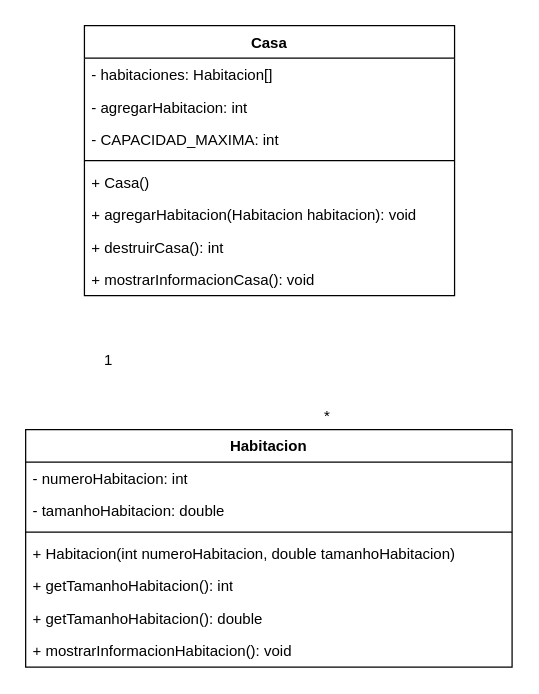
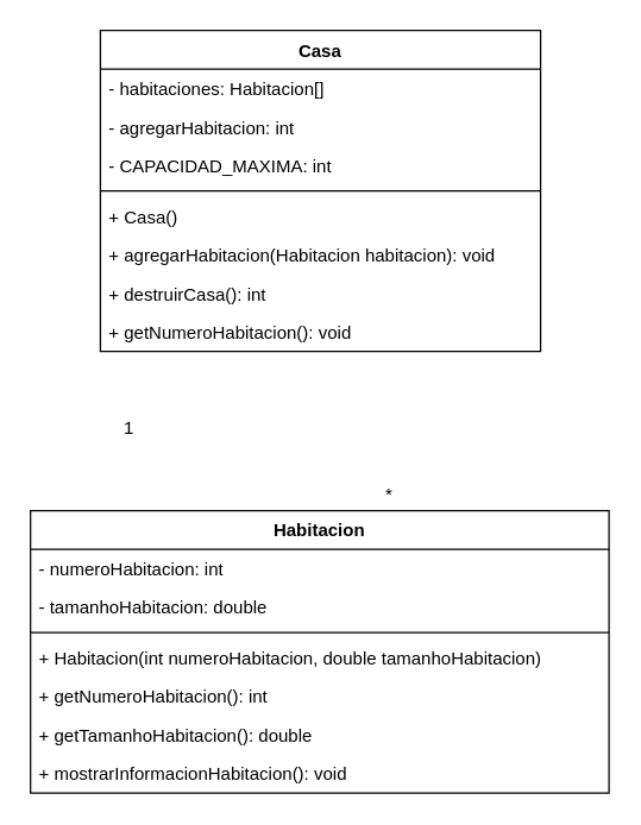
- <mxCell id="18" value="+ mostrarInformacionCasa(): void" style="text;strokeColor=none;fillColor=none;align=left;verticalAlign=top;spacingLeft=4;spacingRight=4;overflow=hidden;rotatable=0;points=[[0,0.5],[1,0.5]];portConstraint=eastwest;whiteSpace=wrap;html=1;" vertex="1" parent="10"><mxGeometry y="190" width="296" height="26" as="geometry" /></mxCell>
+ <mxCell id="18" value="+ getNumeroHabitacion(): void" style="text;strokeColor=none;fillColor=none;align=left;verticalAlign=top;spacingLeft=4;spacingRight=4;overflow=hidden;rotatable=0;points=[[0,0.5],[1,0.5]];portConstraint=eastwest;whiteSpace=wrap;html=1;" vertex="1" parent="10"><mxGeometry y="190" width="296" height="26" as="geometry" /></mxCell>
- <mxCell id="7" value="+ getTamanhoHabitacion(): int" style="text;strokeColor=none;fillColor=none;align=left;verticalAlign=top;spacingLeft=4;spacingRight=4;overflow=hidden;rotatable=0;points=[[0,0.5],[1,0.5]];portConstraint=eastwest;whiteSpace=wrap;html=1;" vertex="1" parent="2"><mxGeometry y="112" width="389" height="26" as="geometry" /></mxCell>
+ <mxCell id="7" value="+ getNumeroHabitacion(): int" style="text;strokeColor=none;fillColor=none;align=left;verticalAlign=top;spacingLeft=4;spacingRight=4;overflow=hidden;rotatable=0;points=[[0,0.5],[1,0.5]];portConstraint=eastwest;whiteSpace=wrap;html=1;" vertex="1" parent="2"><mxGeometry y="112" width="389" height="26" as="geometry" /></mxCell>
